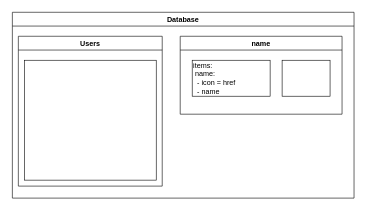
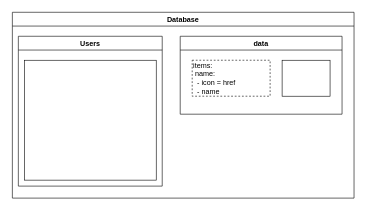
- <mxCell id="5" value="name" style="swimlane;" vertex="1" parent="2"><mxGeometry x="280" y="40" width="270" height="130" as="geometry" /></mxCell>
+ <mxCell id="5" value="data" style="swimlane;" vertex="1" parent="2"><mxGeometry x="280" y="40" width="270" height="130" as="geometry" /></mxCell>
- <mxCell id="6" value="items:&lt;br&gt;&lt;span style=&quot;white-space: pre;&quot;&gt; &lt;/span&gt;name:&lt;br&gt;&lt;span style=&quot;white-space: pre;&quot;&gt; &lt;/span&gt;&lt;span style=&quot;white-space: pre;&quot;&gt; &lt;/span&gt;- icon = href&lt;br&gt;&lt;span style=&quot;white-space: pre;&quot;&gt; &lt;/span&gt;&lt;span style=&quot;white-space: pre;&quot;&gt; &lt;/span&gt;- name" style="rounded=0;whiteSpace=wrap;html=1;align=left;" vertex="1" parent="5"><mxGeometry x="20" y="40" width="130" height="60" as="geometry" /></mxCell>
+ <mxCell id="6" value="items:&lt;br&gt;&lt;span style=&quot;white-space: pre;&quot;&gt; &lt;/span&gt;name:&lt;br&gt;&lt;span style=&quot;white-space: pre;&quot;&gt; &lt;/span&gt;&lt;span style=&quot;white-space: pre;&quot;&gt; &lt;/span&gt;- icon = href&lt;br&gt;&lt;span style=&quot;white-space: pre;&quot;&gt; &lt;/span&gt;&lt;span style=&quot;white-space: pre;&quot;&gt; &lt;/span&gt;- name" style="rounded=0;whiteSpace=wrap;html=1;align=left;dashed=1;" vertex="1" parent="5"><mxGeometry x="20" y="40" width="130" height="60" as="geometry" /></mxCell>
